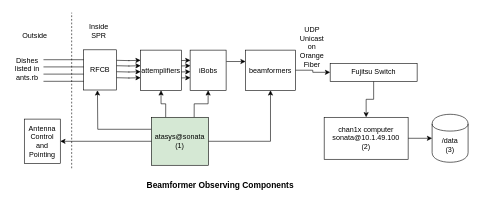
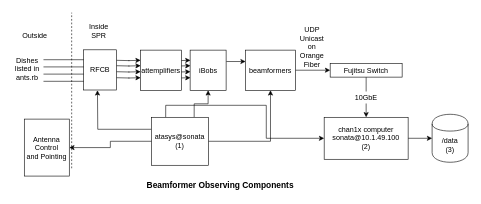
- <mxCell id="34" value="Fujitsu Switch" style="rounded=0;whiteSpace=wrap;html=1;" vertex="1" parent="1"><mxGeometry x="550" y="105" width="145" height="30" as="geometry" /></mxCell>
+ <mxCell id="34" value="Fujitsu Switch" style="rounded=0;whiteSpace=wrap;html=1;" vertex="1" parent="1"><mxGeometry x="550" y="105" width="120" height="23" as="geometry" /></mxCell>
+ <mxCell id="36" value="10GbE" style="text;html=1;strokeColor=none;fillColor=#FFFFFF;align=center;verticalAlign=middle;whiteSpace=wrap;rounded=0;" vertex="1" parent="1"><mxGeometry x="590" y="152" width="40" height="20" as="geometry" /></mxCell>
- <mxCell id="17" style="edgeStyle=orthogonalEdgeStyle;rounded=0;orthogonalLoop=1;jettySize=auto;html=1;exitX=0.25;exitY=0;exitDx=0;exitDy=0;entryX=0.5;entryY=1;entryDx=0;entryDy=0;" edge="1" parent="1" source="20" target="11"><mxGeometry relative="1" as="geometry" /></mxCell>
+ <mxCell id="17" style="edgeStyle=orthogonalEdgeStyle;rounded=0;orthogonalLoop=1;jettySize=auto;html=1;exitX=0.25;exitY=0;exitDx=0;exitDy=0;" edge="1" parent="1" source="20" target="32"><mxGeometry relative="1" as="geometry" /></mxCell>
- <mxCell id="22" value="Antenna&lt;br&gt;Control&lt;br&gt;and Pointing" style="rounded=0;whiteSpace=wrap;html=1;fillColor=#ffffff;" parent="1" vertex="1"><mxGeometry x="40" y="198" width="60" height="74" as="geometry" /></mxCell>
+ <mxCell id="22" value="Antenna&lt;br&gt;Control&lt;br&gt;and Pointing" style="rounded=0;whiteSpace=wrap;html=1;fillColor=#ffffff;" parent="1" vertex="1"><mxGeometry x="40" y="198" width="75" height="95" as="geometry" /></mxCell>
- <mxCell id="20" value="atasys@sonata&lt;br&gt;(1)" style="rounded=0;whiteSpace=wrap;html=1;fillColor=#d5e8d4;" parent="1" vertex="1"><mxGeometry x="252" y="195" width="95" height="80" as="geometry" /></mxCell>
+ <mxCell id="20" value="atasys@sonata&lt;br&gt;(1)" style="rounded=0;whiteSpace=wrap;html=1;fillColor=#FFFFFF;" parent="1" vertex="1"><mxGeometry x="252" y="195" width="95" height="80" as="geometry" /></mxCell>
